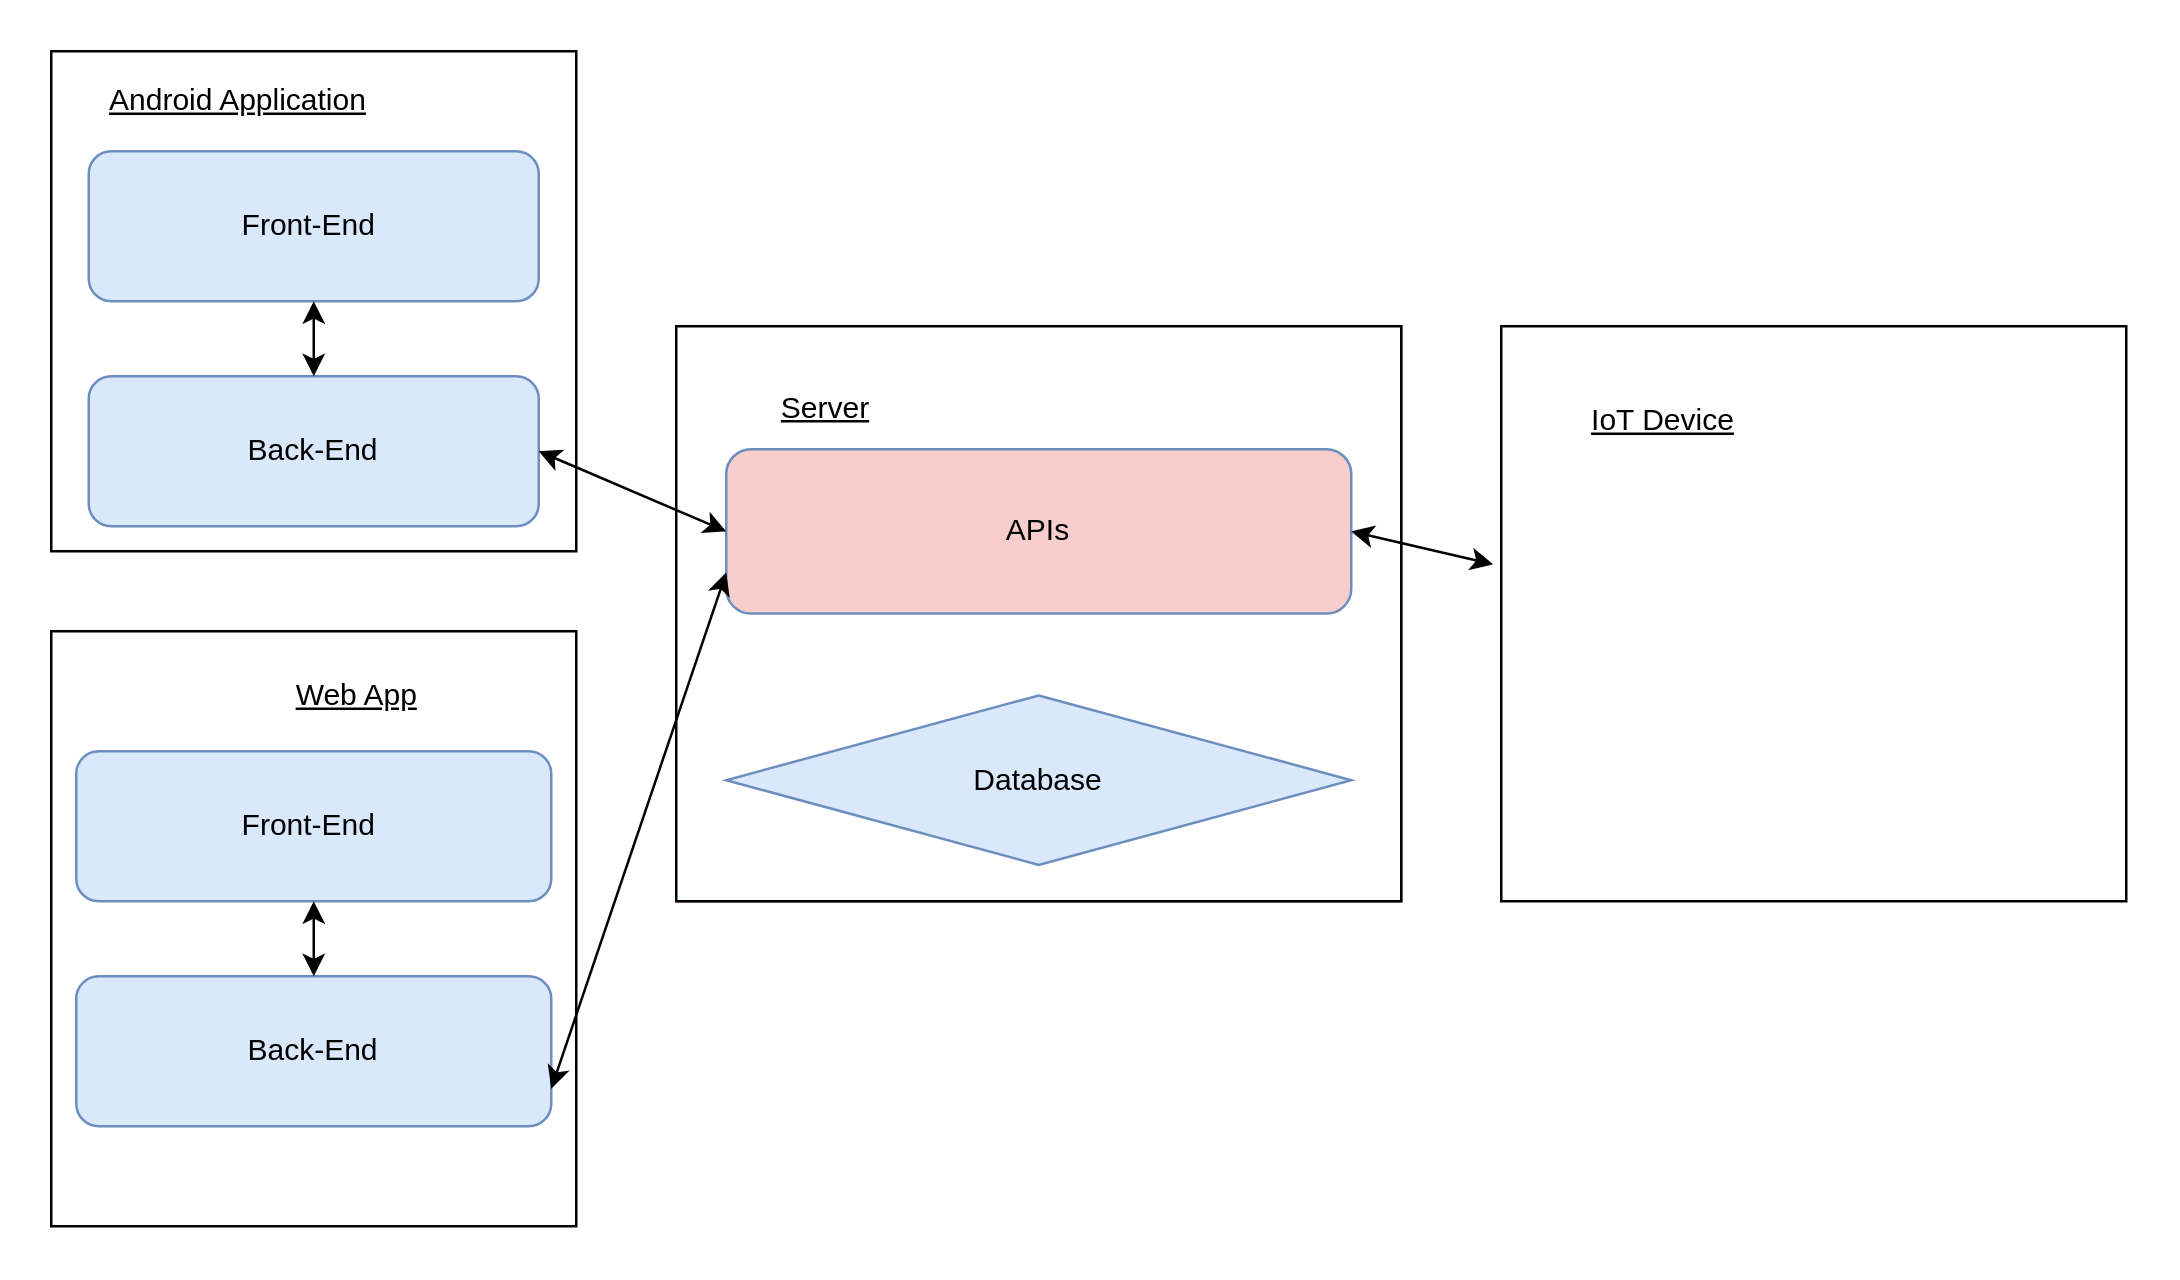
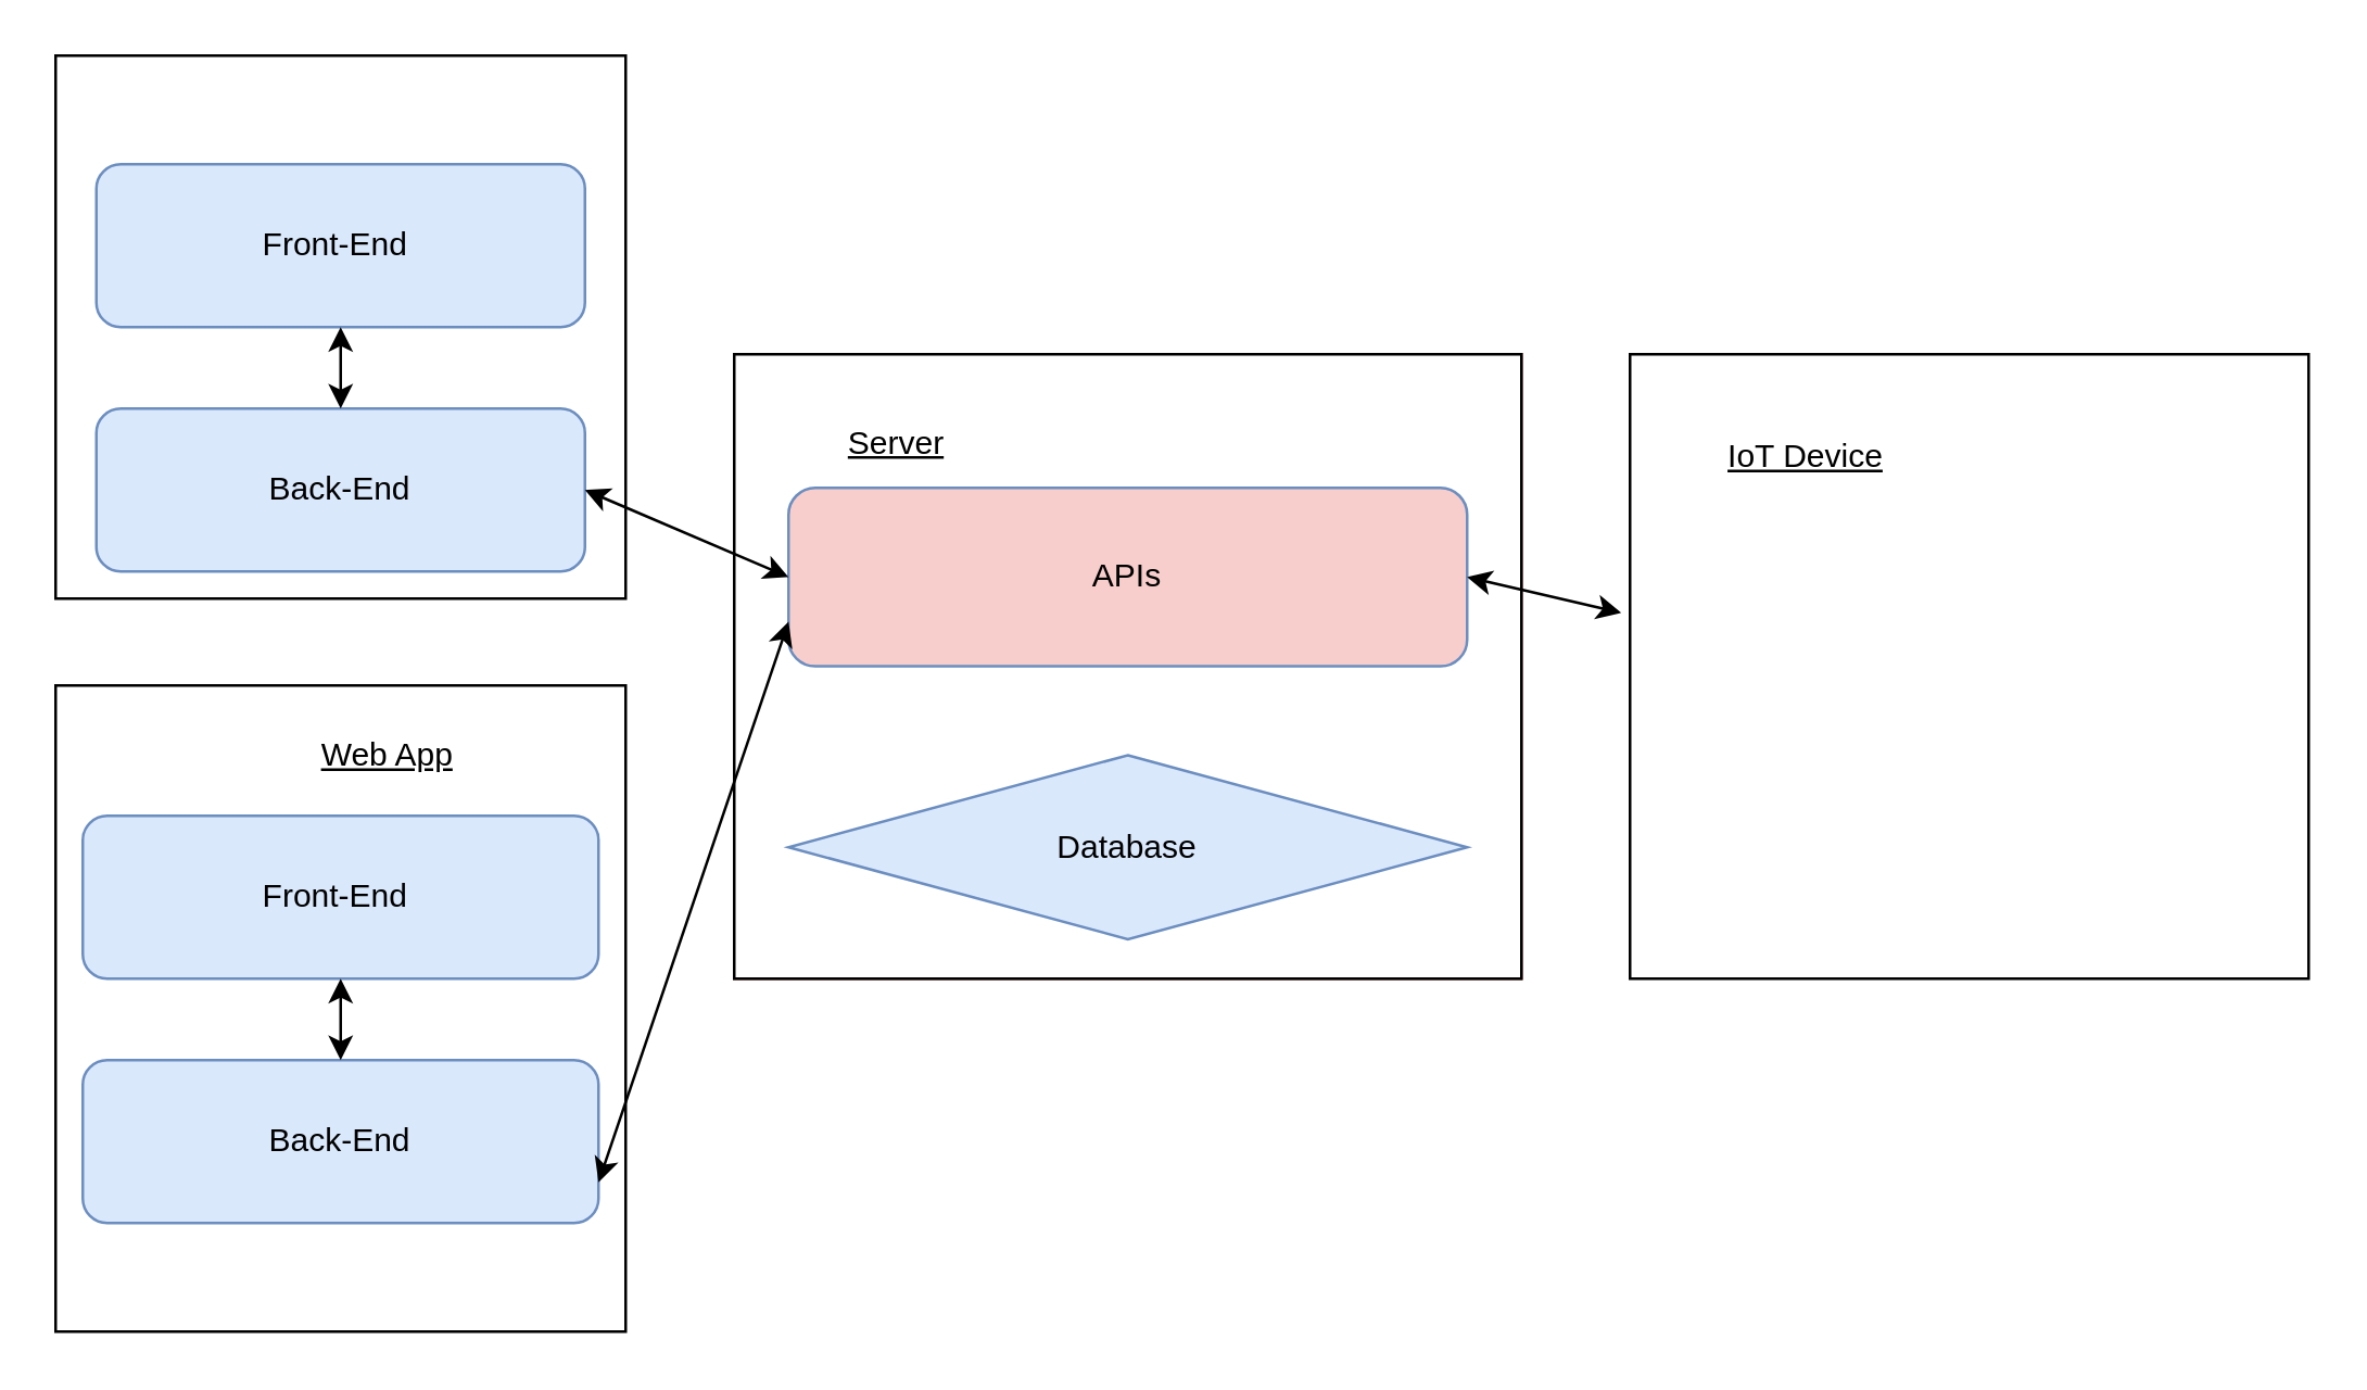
- <mxCell id="11" value="&lt;u&gt;Android Application&lt;/u&gt;" style="text;html=1;strokeColor=none;fillColor=none;align=center;verticalAlign=middle;whiteSpace=wrap;rounded=0;" parent="9" vertex="1"><mxGeometry x="10" y="10" width="130" height="20" as="geometry" /></mxCell>
